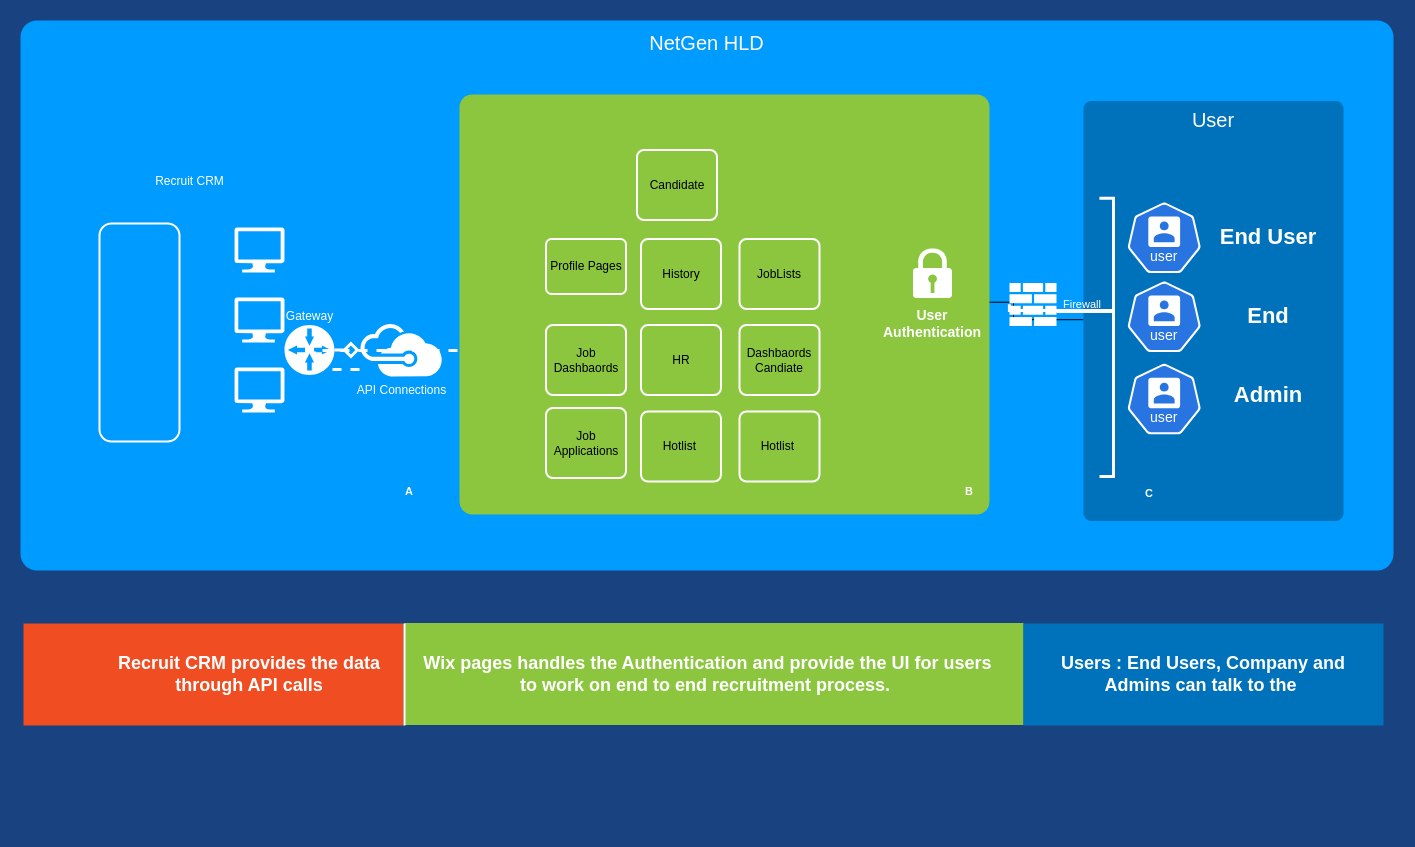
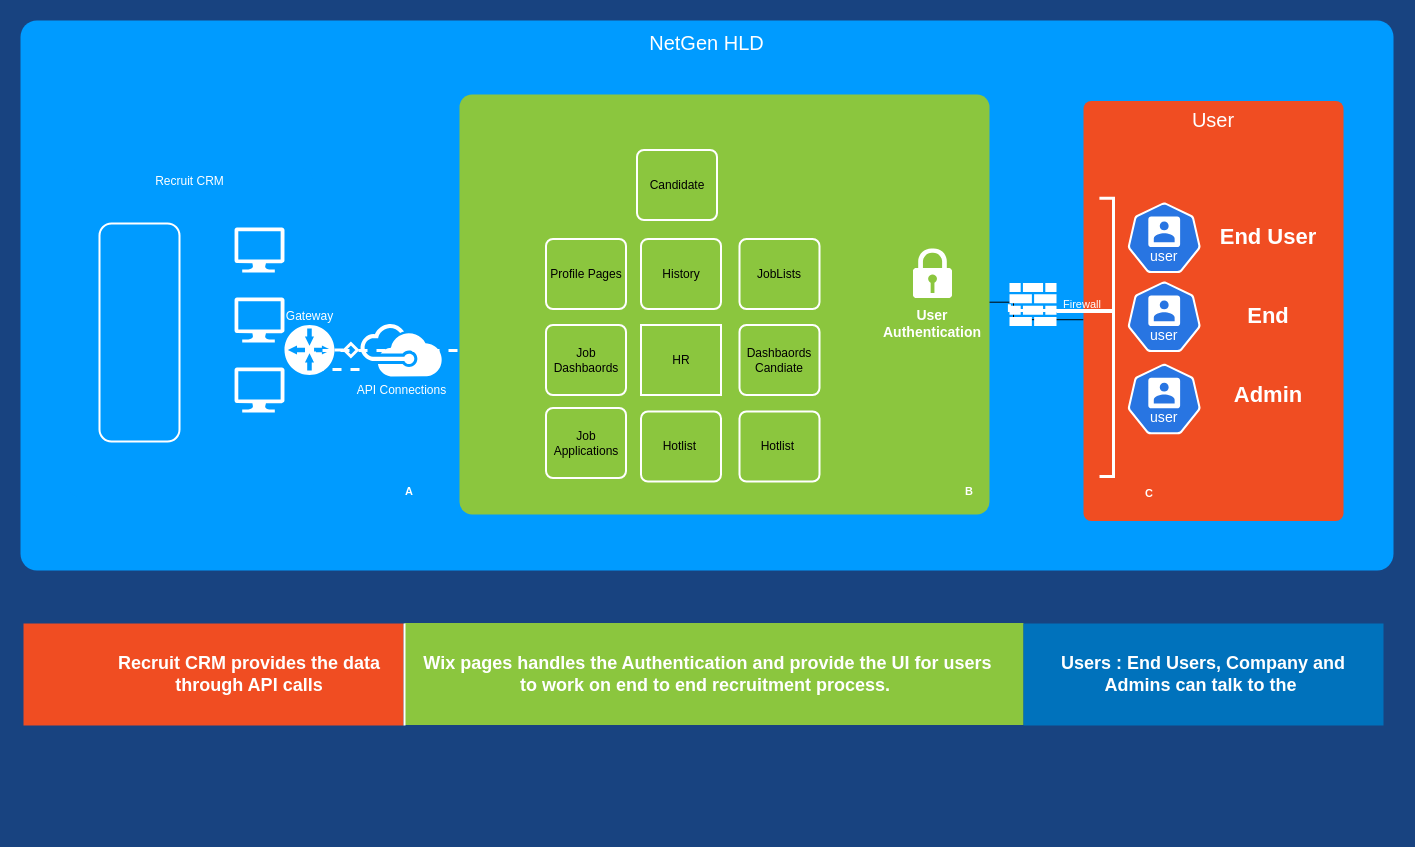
- <mxCell id="35" value="Profile Pages" style="rounded=1;whiteSpace=wrap;html=1;shadow=0;strokeWidth=2;fillColor=none;fontSize=12;fontColor=#000000;align=center;strokeColor=#FFFFFF;arcSize=10;" vertex="1" parent="1"><mxGeometry x="545.5" y="238.5" width="80" height="55" as="geometry" /></mxCell>
+ <mxCell id="35" value="Profile Pages" style="rounded=1;whiteSpace=wrap;html=1;shadow=0;strokeWidth=2;fillColor=none;fontSize=12;fontColor=#000000;align=center;strokeColor=#FFFFFF;arcSize=10;" vertex="1" parent="1"><mxGeometry x="545.5" y="238.5" width="80" height="70" as="geometry" /></mxCell>
- <mxCell id="4" value="&lt;font style=&quot;border-color: var(--border-color); font-size: 20px;&quot;&gt;User&lt;/font&gt;" style="rounded=1;whiteSpace=wrap;html=1;shadow=0;strokeWidth=2;fillColor=#0072BC;fontSize=12;fontColor=#FFFFFF;align=center;strokeColor=none;arcSize=3;verticalAlign=top;" parent="1" vertex="1"><mxGeometry x="1083" y="100.5" width="260" height="420" as="geometry" /></mxCell>
+ <mxCell id="4" value="&lt;font style=&quot;border-color: var(--border-color); font-size: 20px;&quot;&gt;User&lt;/font&gt;" style="rounded=1;whiteSpace=wrap;html=1;shadow=0;strokeWidth=2;fillColor=#f04d22;fontSize=12;fontColor=#FFFFFF;align=center;strokeColor=none;arcSize=3;verticalAlign=top;" parent="1" vertex="1"><mxGeometry x="1083" y="100.5" width="260" height="420" as="geometry" /></mxCell>
- <mxCell id="40" value="HR" style="rounded=1;whiteSpace=wrap;html=1;shadow=0;strokeWidth=2;fillColor=none;fontSize=12;fontColor=#000000;align=center;strokeColor=#FFFFFF;arcSize=10;" vertex="1" parent="1"><mxGeometry x="640.5" y="324.5" width="80" height="70" as="geometry" /></mxCell>
+ <mxCell id="40" value="HR" style="whiteSpace=wrap;html=1;shadow=0;strokeWidth=2;fillColor=none;fontSize=12;fontColor=#000000;align=center;strokeColor=#FFFFFF;arcSize=10;rounded=0;" vertex="1" parent="1"><mxGeometry x="640.5" y="324.5" width="80" height="70" as="geometry" /></mxCell>
